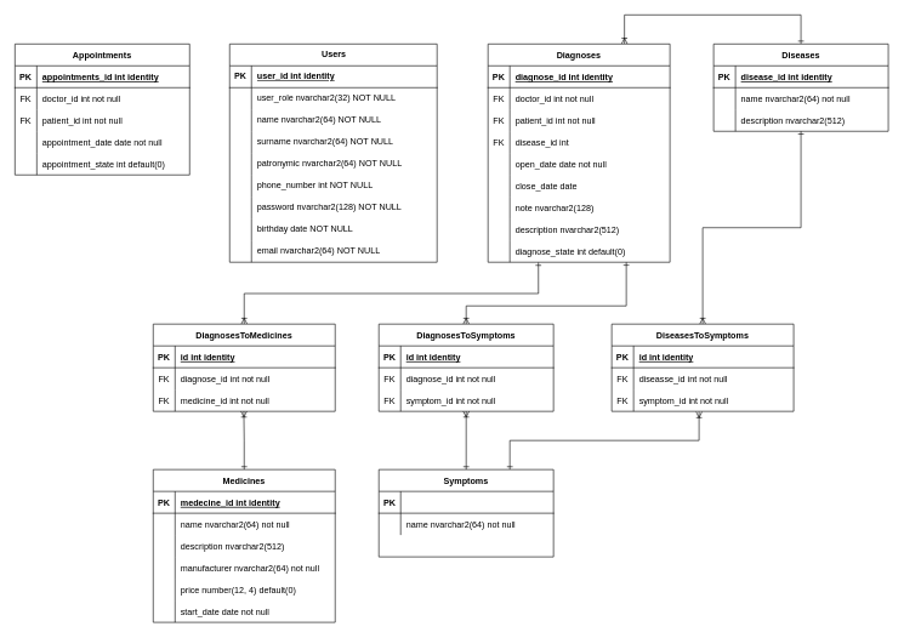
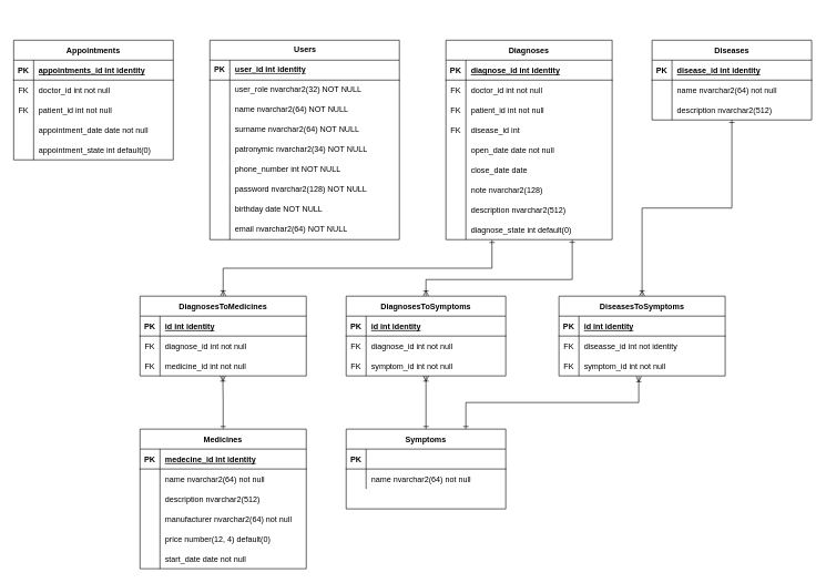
- <mxCell id="2" style="edgeStyle=orthogonalEdgeStyle;rounded=0;orthogonalLoop=1;jettySize=auto;html=1;exitX=0.75;exitY=0;exitDx=0;exitDy=0;entryX=0.5;entryY=0;entryDx=0;entryDy=0;endArrow=ERone;endFill=0;startArrow=ERoneToMany;startFill=0;" parent="1" source="3" target="127" edge="1"><mxGeometry relative="1" as="geometry"><Array as="points"><mxPoint x="858" y="20" /><mxPoint x="1100" y="20" /></Array></mxGeometry></mxCell>
- <mxCell id="46" value="patronymic nvarchar2(64) NOT NULL" style="shape=partialRectangle;connectable=0;fillColor=none;top=0;left=0;bottom=0;right=0;align=left;spacingLeft=6;overflow=hidden;whiteSpace=wrap;html=1;" parent="44" vertex="1"><mxGeometry x="30" width="255" height="30" as="geometry"><mxRectangle width="255" height="30" as="alternateBounds" /></mxGeometry></mxCell>
+ <mxCell id="46" value="patronymic nvarchar2(34) NOT NULL" style="shape=partialRectangle;connectable=0;fillColor=none;top=0;left=0;bottom=0;right=0;align=left;spacingLeft=6;overflow=hidden;whiteSpace=wrap;html=1;" parent="44" vertex="1"><mxGeometry x="30" width="255" height="30" as="geometry"><mxRectangle width="255" height="30" as="alternateBounds" /></mxGeometry></mxCell>
- <mxCell id="144" value="diseasse_id int not null" style="shape=partialRectangle;overflow=hidden;connectable=0;fillColor=none;top=0;left=0;bottom=0;right=0;align=left;spacingLeft=6;" parent="142" vertex="1"><mxGeometry x="30" width="220" height="30" as="geometry"><mxRectangle width="220" height="30" as="alternateBounds" /></mxGeometry></mxCell>
+ <mxCell id="144" value="diseasse_id int not identity" style="shape=partialRectangle;overflow=hidden;connectable=0;fillColor=none;top=0;left=0;bottom=0;right=0;align=left;spacingLeft=6;" parent="142" vertex="1"><mxGeometry x="30" width="220" height="30" as="geometry"><mxRectangle width="220" height="30" as="alternateBounds" /></mxGeometry></mxCell>
